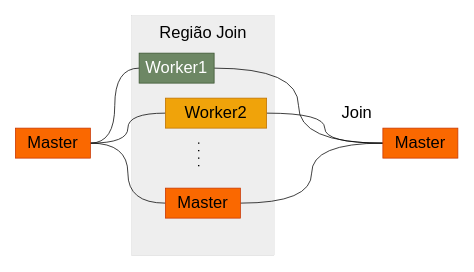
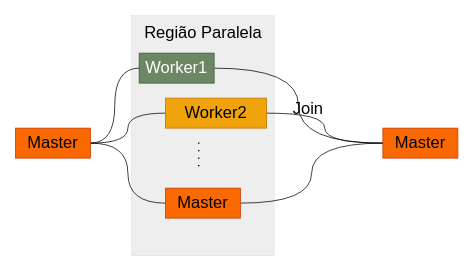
- <mxCell id="15" value="Região Join" style="text;html=1;align=center;verticalAlign=middle;resizable=0;points=[];autosize=1;strokeColor=none;fillColor=none;fontSize=22;" parent="1" vertex="1"><mxGeometry x="180" y="23" width="180" height="40" as="geometry" /></mxCell>
+ <mxCell id="15" value="Região Paralela" style="text;html=1;align=center;verticalAlign=middle;resizable=0;points=[];autosize=1;strokeColor=none;fillColor=none;fontSize=22;" parent="1" vertex="1"><mxGeometry x="180" y="23" width="180" height="40" as="geometry" /></mxCell>
- <mxCell id="16" value="Join" style="text;html=1;align=center;verticalAlign=middle;resizable=0;points=[];autosize=1;strokeColor=none;fillColor=none;fontSize=22;" parent="1" vertex="1"><mxGeometry x="445" y="130" width="60" height="40" as="geometry" /></mxCell>
+ <mxCell id="16" value="Join" style="text;html=1;align=center;verticalAlign=middle;resizable=0;points=[];autosize=1;strokeColor=none;fillColor=none;fontSize=22;" parent="1" vertex="1"><mxGeometry x="380" y="125" width="60" height="40" as="geometry" /></mxCell>
